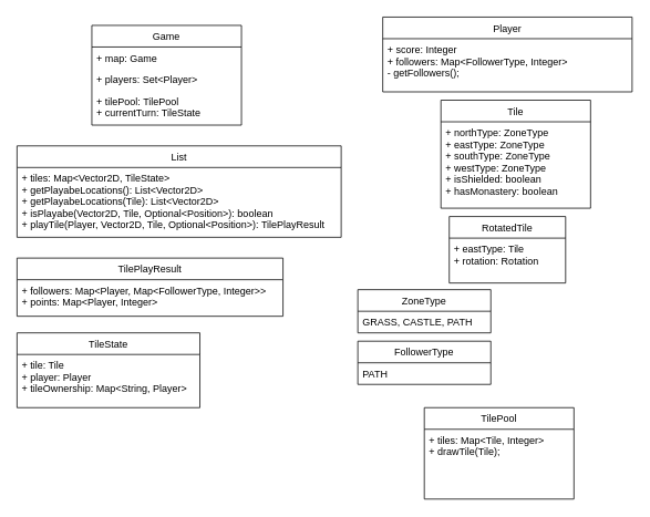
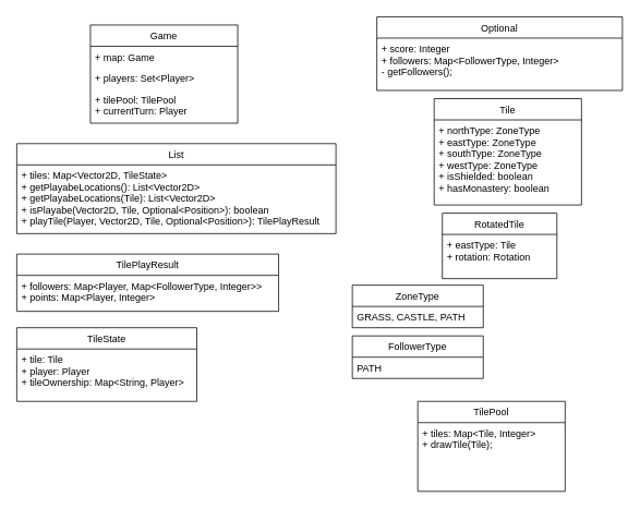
- <mxCell id="10" value="Player" style="swimlane;fontStyle=0;childLayout=stackLayout;horizontal=1;startSize=26;fillColor=none;horizontalStack=0;resizeParent=1;resizeParentMax=0;resizeLast=0;collapsible=1;marginBottom=0;" vertex="1" parent="1"><mxGeometry x="460" y="20" width="300" height="90" as="geometry" /></mxCell>
+ <mxCell id="10" value="Optional" style="swimlane;fontStyle=0;childLayout=stackLayout;horizontal=1;startSize=26;fillColor=none;horizontalStack=0;resizeParent=1;resizeParentMax=0;resizeLast=0;collapsible=1;marginBottom=0;" vertex="1" parent="1"><mxGeometry x="460" y="20" width="300" height="90" as="geometry" /></mxCell>
- <mxCell id="5" value="+ tilePool: TilePool&#10;+ currentTurn: TileState&#10;" style="text;strokeColor=none;fillColor=none;align=left;verticalAlign=top;spacingLeft=4;spacingRight=4;overflow=hidden;rotatable=0;points=[[0,0.5],[1,0.5]];portConstraint=eastwest;" vertex="1" parent="2"><mxGeometry y="78" width="180" height="42" as="geometry" /></mxCell>
+ <mxCell id="5" value="+ tilePool: TilePool&#10;+ currentTurn: Player&#10;" style="text;strokeColor=none;fillColor=none;align=left;verticalAlign=top;spacingLeft=4;spacingRight=4;overflow=hidden;rotatable=0;points=[[0,0.5],[1,0.5]];portConstraint=eastwest;" vertex="1" parent="2"><mxGeometry y="78" width="180" height="42" as="geometry" /></mxCell>
